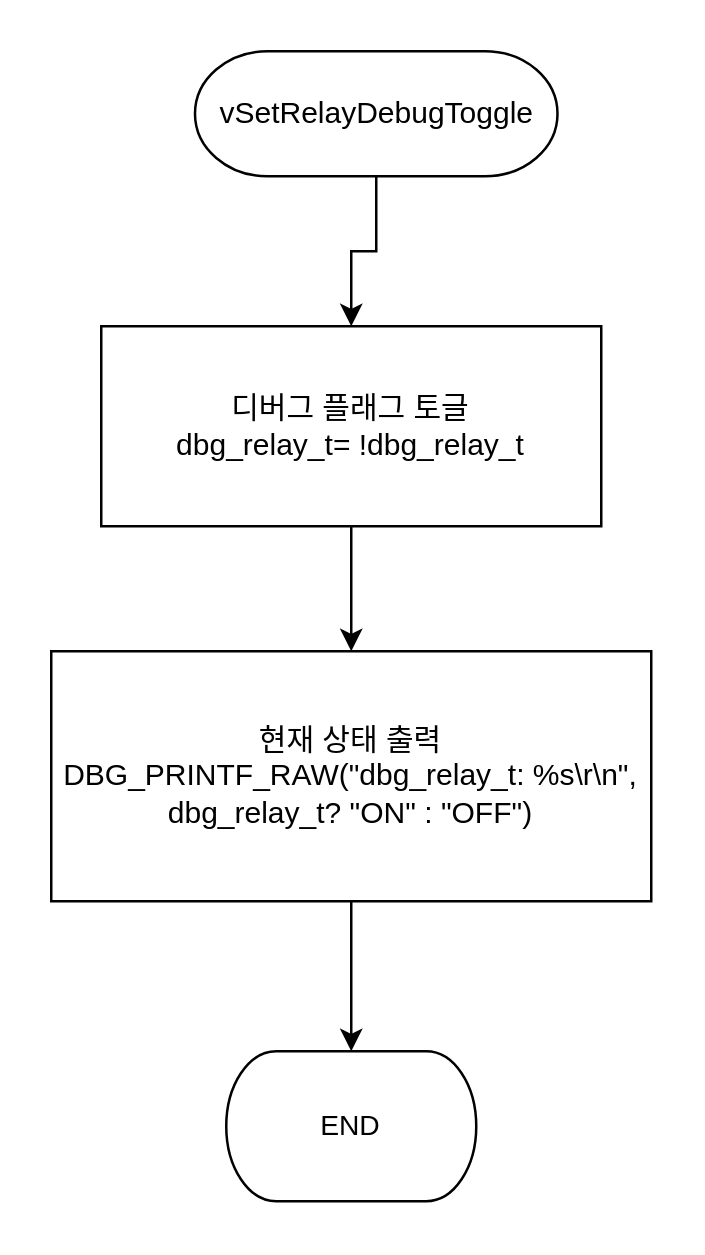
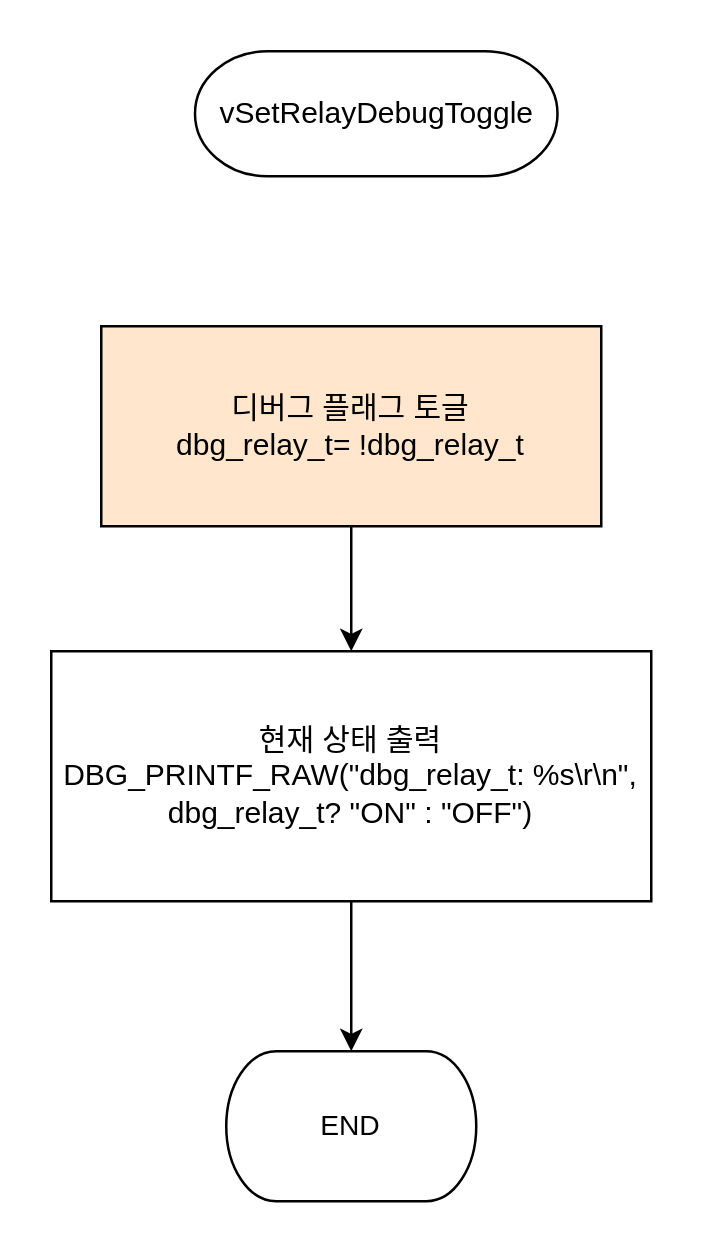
- <mxCell id="4" style="edgeStyle=orthogonalEdgeStyle;rounded=0;orthogonalLoop=1;jettySize=auto;html=1;strokeWidth=1;exitX=0.5;exitY=1;exitDx=0;exitDy=0;exitPerimeter=0;" edge="1" parent="1" target="2" source="7"><mxGeometry relative="1" as="geometry"><mxPoint x="140" y="80" as="sourcePoint" /></mxGeometry></mxCell>
- <mxCell id="2" value="디버그 플래그 토글&lt;br&gt;dbg_relay_t= !dbg_relay_t" style="rounded=0;whiteSpace=wrap;html=1;strokeWidth=1;" vertex="1" parent="1"><mxGeometry x="40" y="130" width="200" height="80" as="geometry" /></mxCell>
+ <mxCell id="2" value="디버그 플래그 토글&lt;br&gt;dbg_relay_t= !dbg_relay_t" style="rounded=0;whiteSpace=wrap;html=1;strokeWidth=1;fillColor=#ffe6cc;" vertex="1" parent="1"><mxGeometry x="40" y="130" width="200" height="80" as="geometry" /></mxCell>
